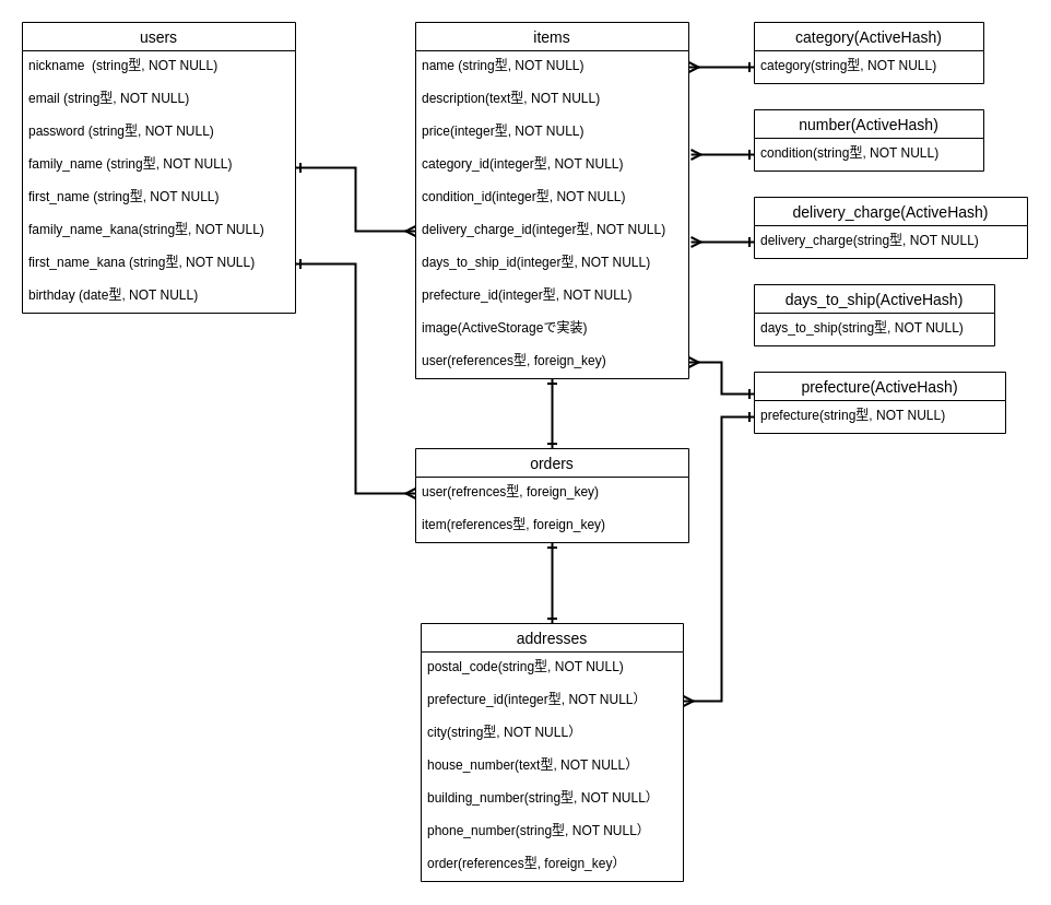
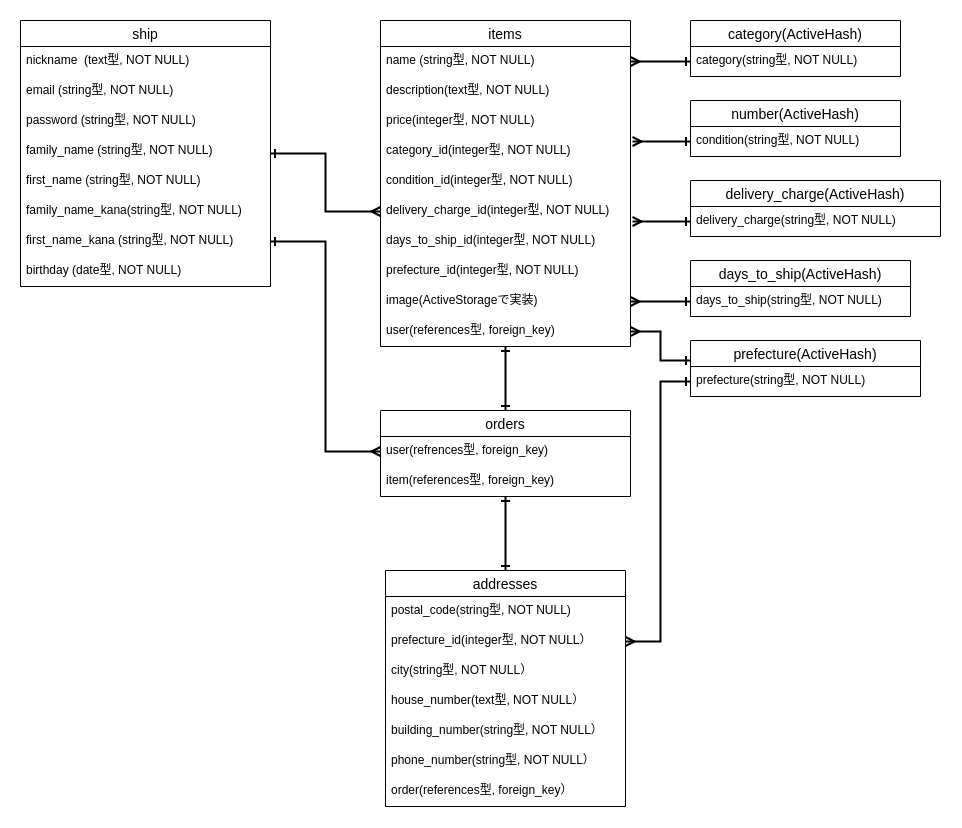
- <mxCell id="3" value="users" style="swimlane;fontStyle=0;childLayout=stackLayout;horizontal=1;startSize=26;horizontalStack=0;resizeParent=1;resizeParentMax=0;resizeLast=0;collapsible=1;marginBottom=0;align=center;fontSize=14;" vertex="1" parent="1"><mxGeometry x="20" y="20" width="250" height="266" as="geometry"><mxRectangle x="40" y="80" width="70" height="26" as="alternateBounds" /></mxGeometry></mxCell>
+ <mxCell id="3" value="ship" style="swimlane;fontStyle=0;childLayout=stackLayout;horizontal=1;startSize=26;horizontalStack=0;resizeParent=1;resizeParentMax=0;resizeLast=0;collapsible=1;marginBottom=0;align=center;fontSize=14;" vertex="1" parent="1"><mxGeometry x="20" y="20" width="250" height="266" as="geometry"><mxRectangle x="40" y="80" width="70" height="26" as="alternateBounds" /></mxGeometry></mxCell>
- <mxCell id="4" value="nickname  (string型, NOT NULL)" style="text;strokeColor=none;fillColor=none;spacingLeft=4;spacingRight=4;overflow=hidden;rotatable=0;points=[[0,0.5],[1,0.5]];portConstraint=eastwest;fontSize=12;" vertex="1" parent="3"><mxGeometry y="26" width="250" height="30" as="geometry" /></mxCell>
+ <mxCell id="4" value="nickname  (text型, NOT NULL)" style="text;strokeColor=none;fillColor=none;spacingLeft=4;spacingRight=4;overflow=hidden;rotatable=0;points=[[0,0.5],[1,0.5]];portConstraint=eastwest;fontSize=12;" vertex="1" parent="3"><mxGeometry y="26" width="250" height="30" as="geometry" /></mxCell>
+ <mxCell id="49" style="edgeStyle=orthogonalEdgeStyle;rounded=0;orthogonalLoop=1;jettySize=auto;html=1;exitX=0;exitY=0.5;exitDx=0;exitDy=0;entryX=1;entryY=0.5;entryDx=0;entryDy=0;startArrow=ERone;startFill=0;endArrow=ERmany;endFill=0;strokeWidth=2;" edge="1" parent="1" source="31" target="22"><mxGeometry relative="1" as="geometry" /></mxCell>
